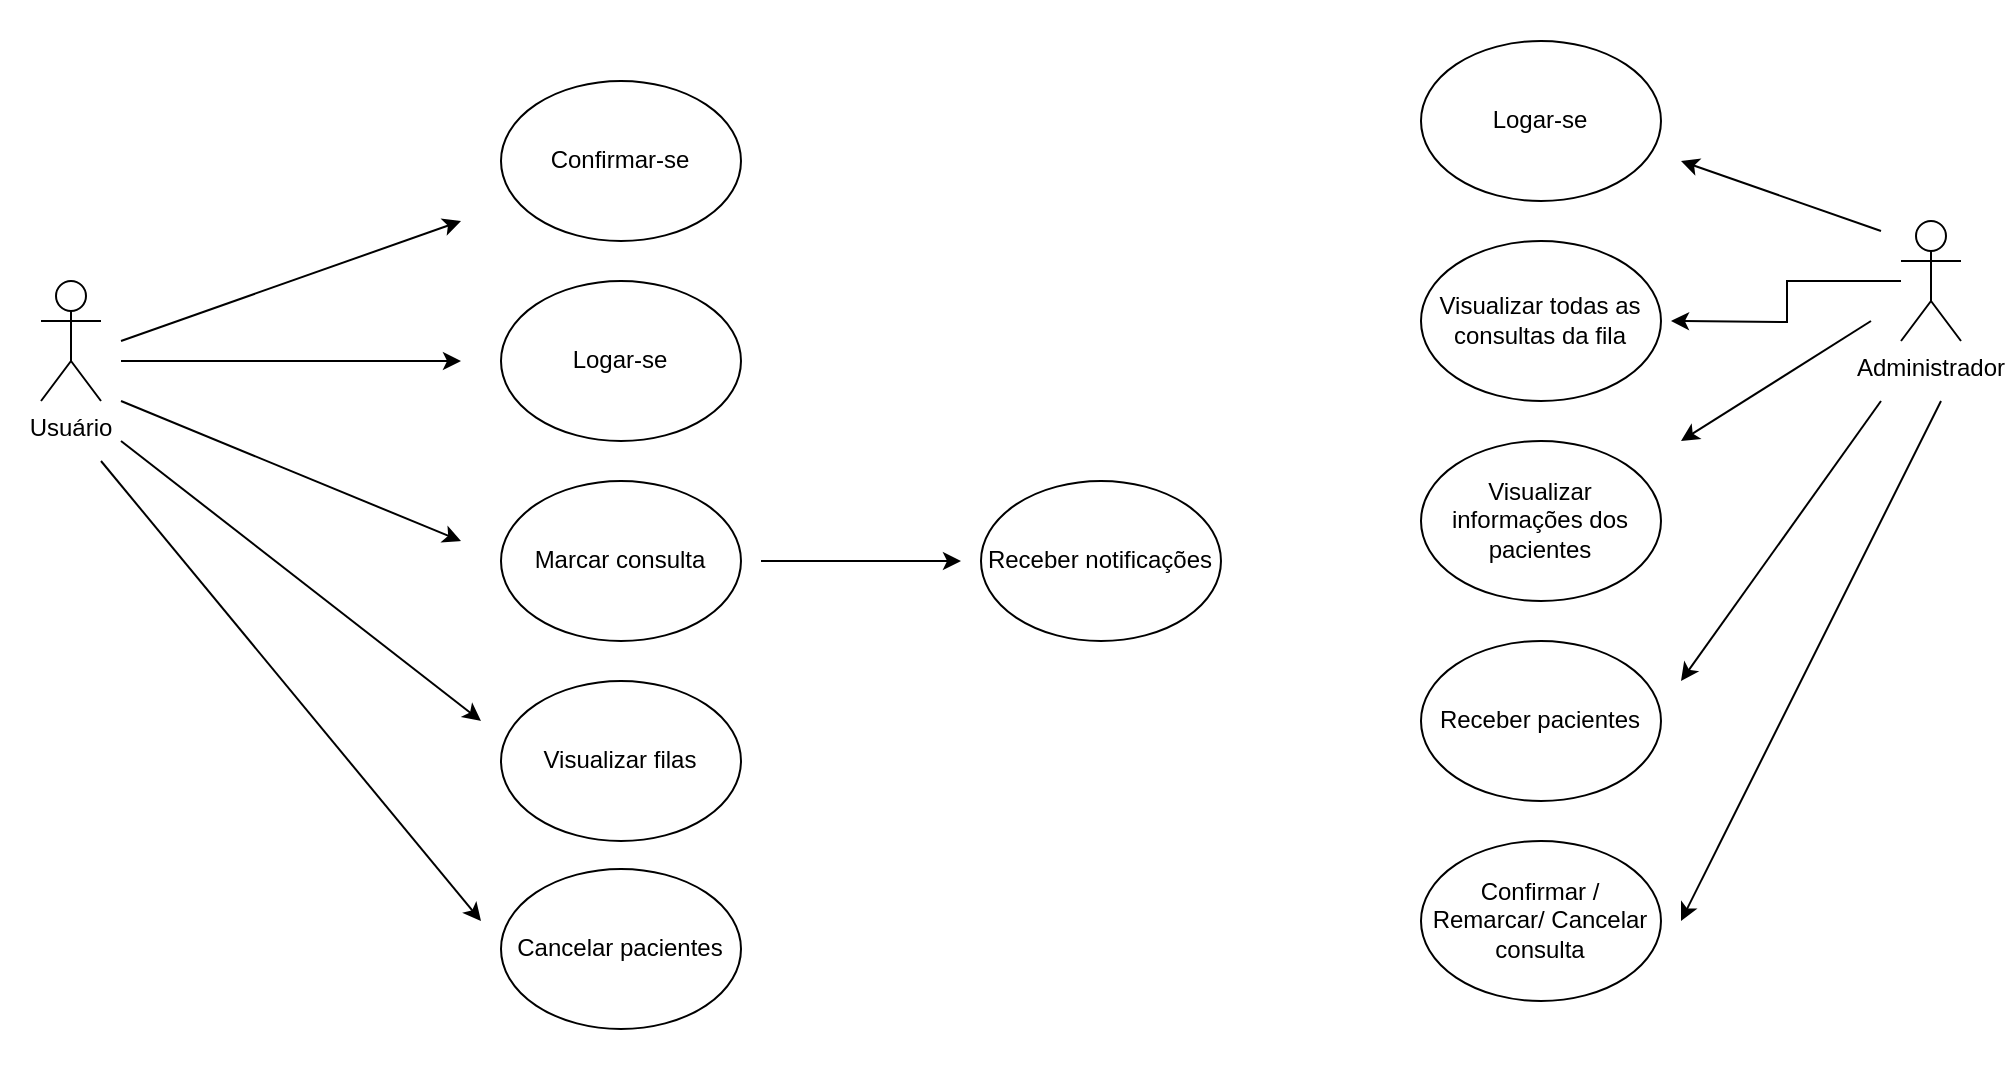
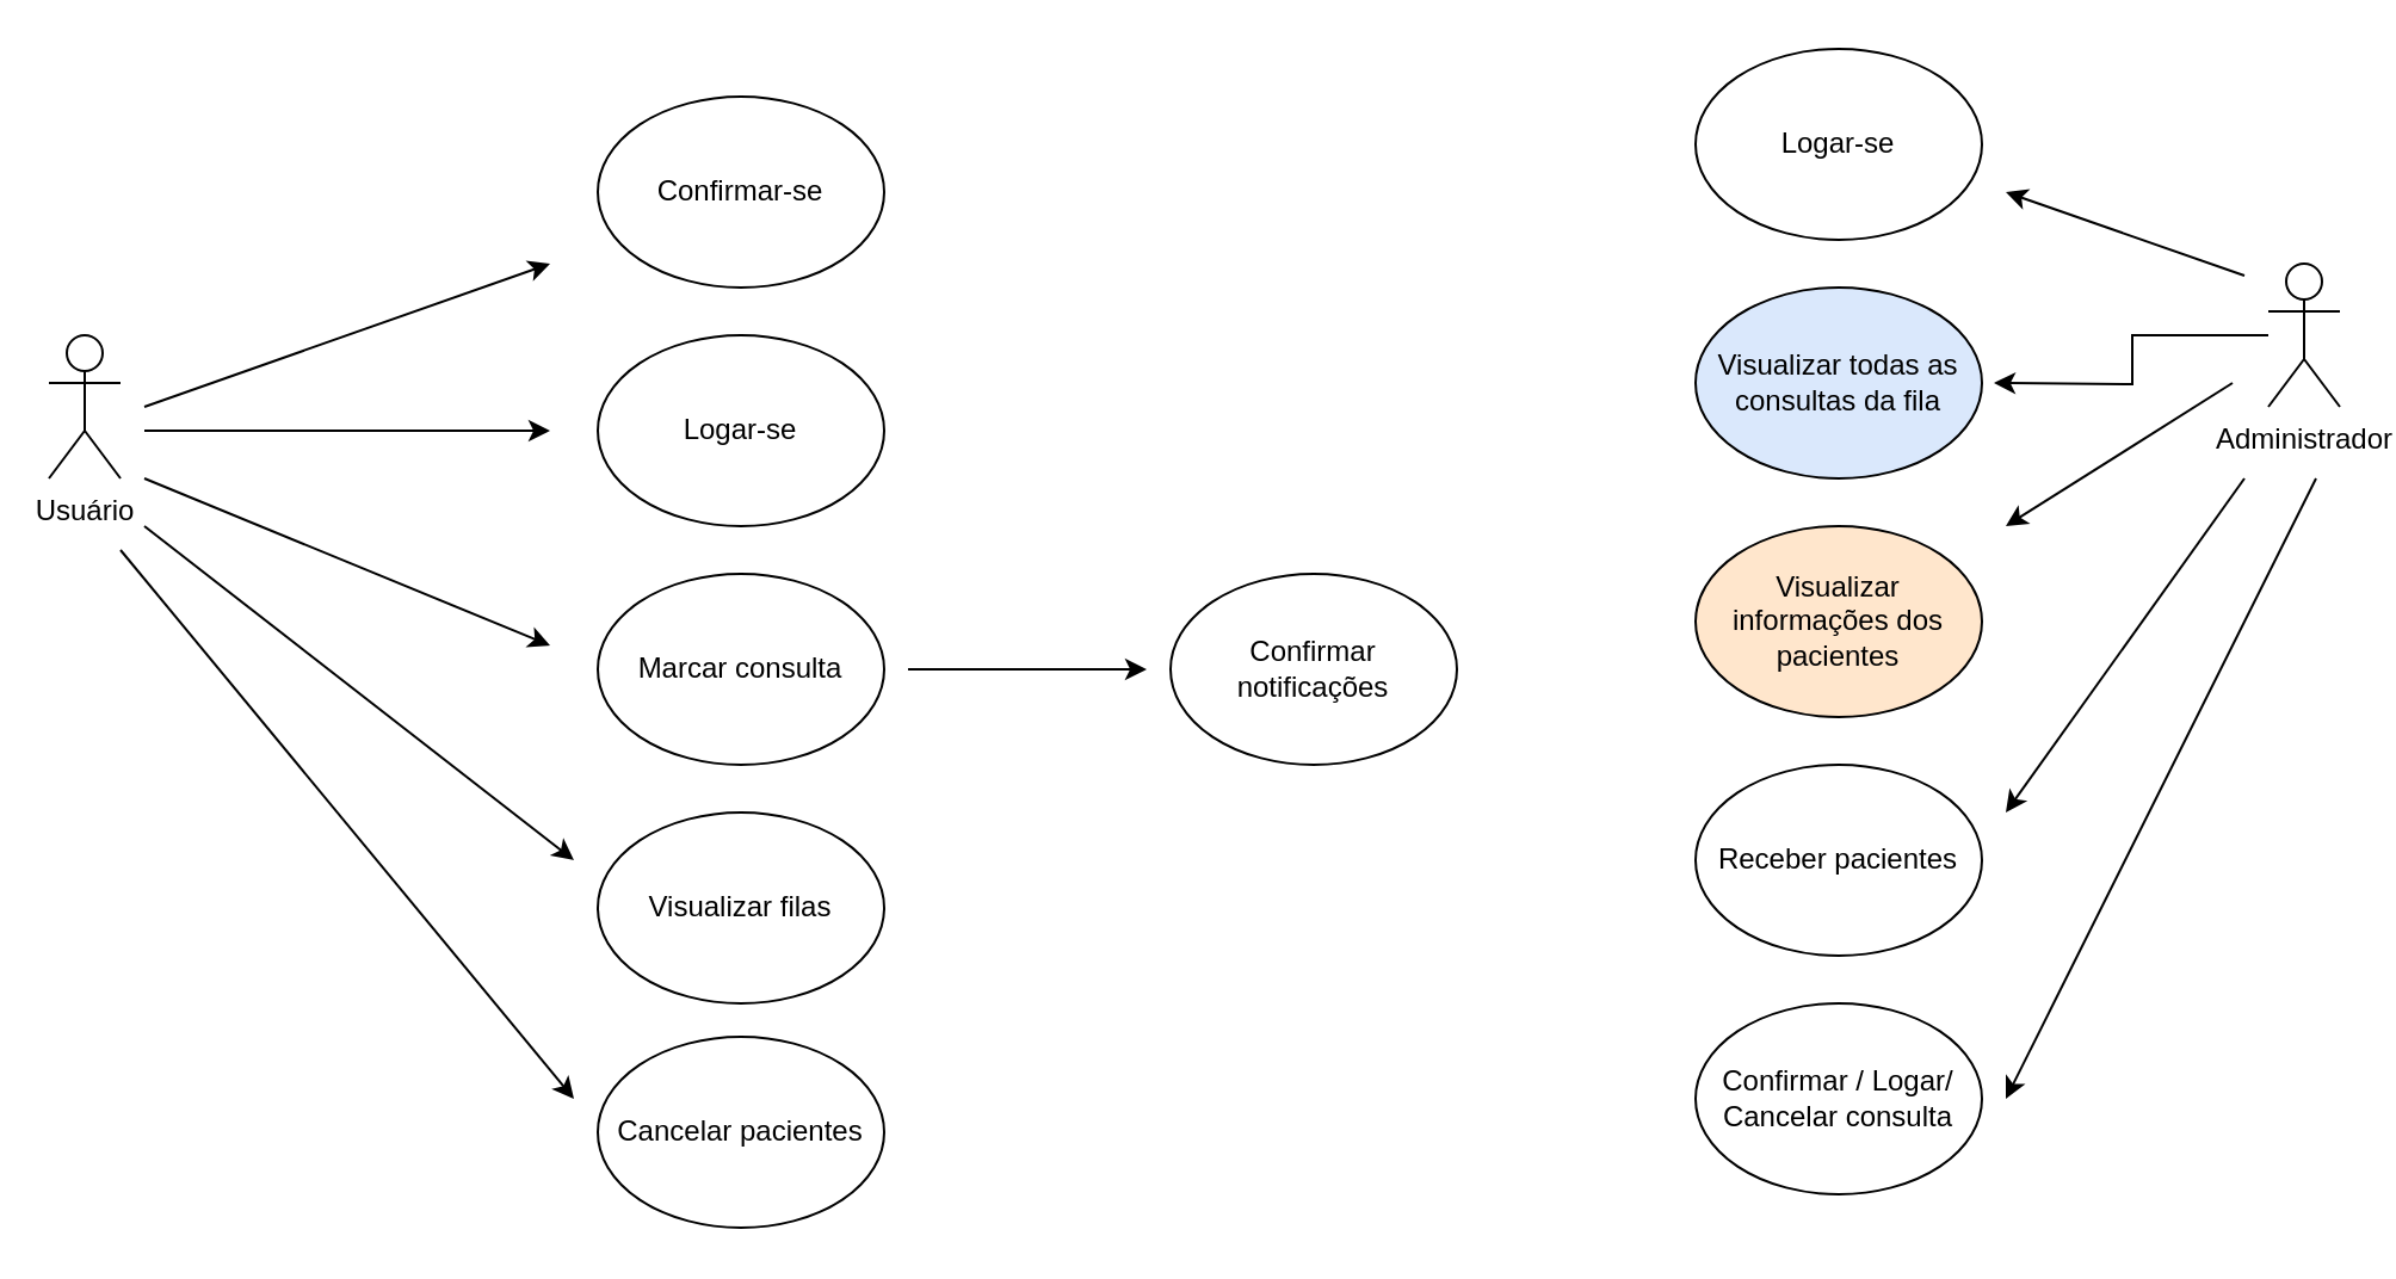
- <mxCell id="8" value="Visualizar todas as consultas da fila" style="ellipse;whiteSpace=wrap;html=1;" parent="1" vertex="1"><mxGeometry x="710" y="120" width="120" height="80" as="geometry" /></mxCell>
+ <mxCell id="8" value="Visualizar todas as consultas da fila" style="ellipse;whiteSpace=wrap;html=1;fillColor=#dae8fc;" parent="1" vertex="1"><mxGeometry x="710" y="120" width="120" height="80" as="geometry" /></mxCell>
- <mxCell id="15" value="Visualizar informações dos pacientes" style="ellipse;whiteSpace=wrap;html=1;" parent="1" vertex="1"><mxGeometry x="710" y="220" width="120" height="80" as="geometry" /></mxCell>
+ <mxCell id="15" value="Visualizar informações dos pacientes" style="ellipse;whiteSpace=wrap;html=1;fillColor=#ffe6cc;" parent="1" vertex="1"><mxGeometry x="710" y="220" width="120" height="80" as="geometry" /></mxCell>
- <mxCell id="19" value="Receber notificações" style="ellipse;whiteSpace=wrap;html=1;" parent="1" vertex="1"><mxGeometry x="490" y="240" width="120" height="80" as="geometry" /></mxCell>
+ <mxCell id="19" value="Confirmar notificações" style="ellipse;whiteSpace=wrap;html=1;" parent="1" vertex="1"><mxGeometry x="490" y="240" width="120" height="80" as="geometry" /></mxCell>
- <mxCell id="24" value="Confirmar / Remarcar/ Cancelar consulta" style="ellipse;whiteSpace=wrap;html=1;" parent="1" vertex="1"><mxGeometry x="710" y="420" width="120" height="80" as="geometry" /></mxCell>
+ <mxCell id="24" value="Confirmar / Logar/ Cancelar consulta" style="ellipse;whiteSpace=wrap;html=1;" parent="1" vertex="1"><mxGeometry x="710" y="420" width="120" height="80" as="geometry" /></mxCell>
